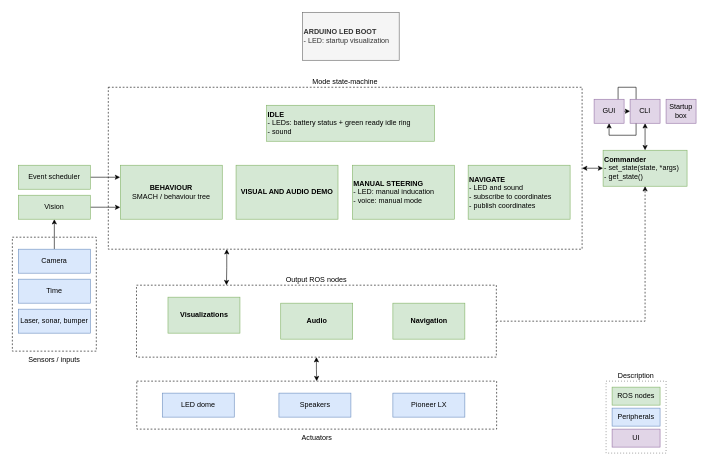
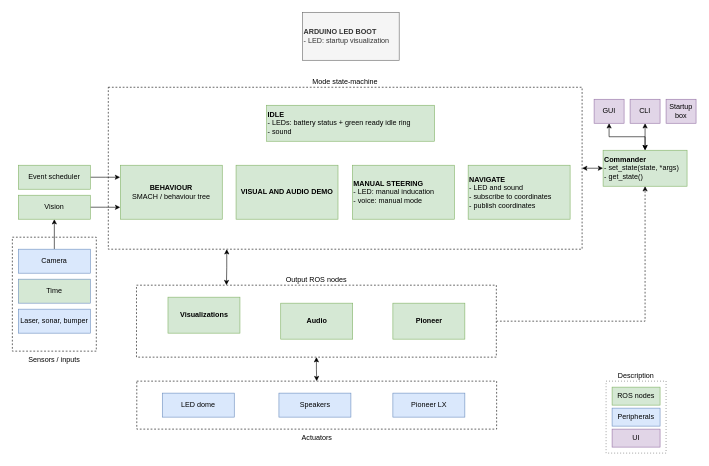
- <mxCell id="22" style="edgeStyle=orthogonalEdgeStyle;rounded=0;orthogonalLoop=1;jettySize=auto;html=1;exitX=0.5;exitY=1;exitDx=0;exitDy=0;startArrow=classic;startFill=1;fontColor=#000;" parent="1" source="23" target="26" edge="1"><mxGeometry relative="1" as="geometry" /></mxCell>
+ <mxCell id="22" style="edgeStyle=orthogonalEdgeStyle;rounded=0;orthogonalLoop=1;jettySize=auto;html=1;exitX=0.5;exitY=1;exitDx=0;exitDy=0;startArrow=classic;startFill=1;fontColor=#000;" parent="1" source="23" target="4" edge="1"><mxGeometry relative="1" as="geometry" /></mxCell>
- <mxCell id="30" value="Time" style="rounded=0;whiteSpace=wrap;html=1;fillColor=#dae8fc;strokeColor=#6c8ebf;fontColor=#000000;" vertex="1" parent="1"><mxGeometry x="30" y="465" width="120" height="40" as="geometry" /></mxCell>
+ <mxCell id="30" value="Time" style="rounded=0;whiteSpace=wrap;html=1;fillColor=#d5e8d4;strokeColor=#6c8ebf;fontColor=#000000;" vertex="1" parent="1"><mxGeometry x="30" y="465" width="120" height="40" as="geometry" /></mxCell>
- <mxCell id="21" value="Navigation" style="rounded=0;whiteSpace=wrap;html=1;fillColor=#d5e8d4;strokeColor=#82b366;fontColor=#000000;fontStyle=1" parent="1" vertex="1"><mxGeometry x="654.5" y="505" width="120" height="60" as="geometry" /></mxCell>
+ <mxCell id="21" value="Pioneer" style="rounded=0;whiteSpace=wrap;html=1;fillColor=#d5e8d4;strokeColor=#82b366;fontColor=#000000;fontStyle=1" parent="1" vertex="1"><mxGeometry x="654.5" y="505" width="120" height="60" as="geometry" /></mxCell>
